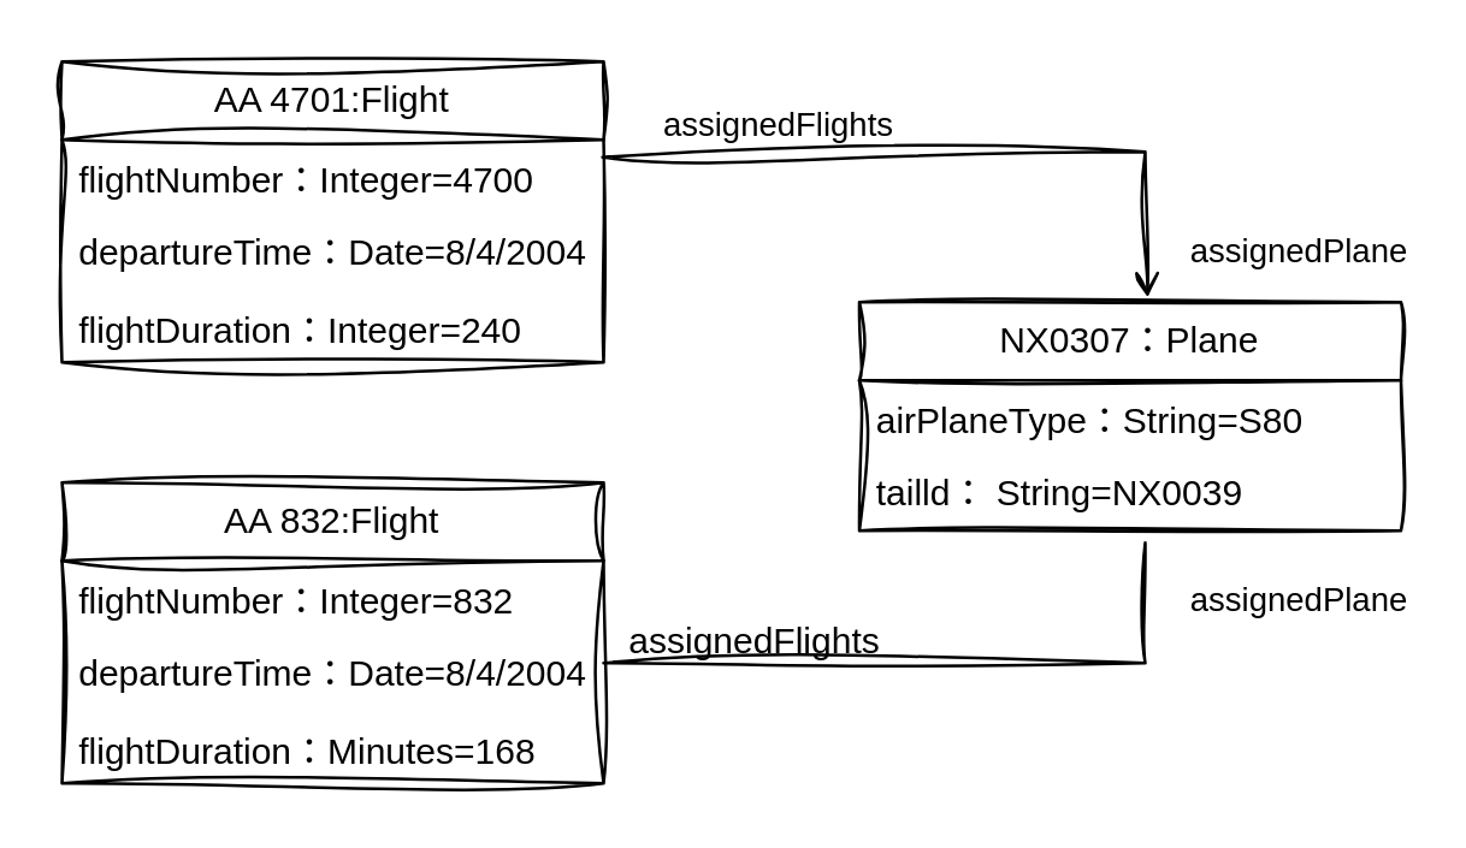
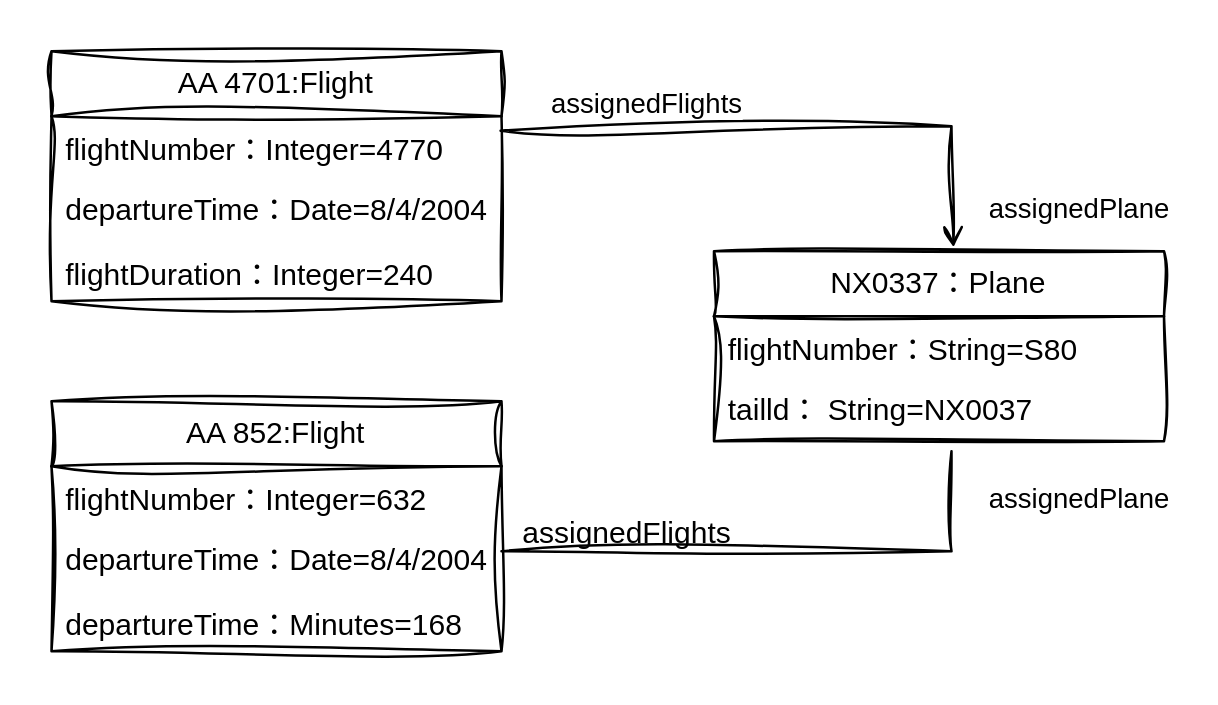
- <mxCell id="3" value="flightNumber：Integer=4700" style="text;strokeColor=none;fillColor=none;align=left;verticalAlign=top;spacingLeft=4;spacingRight=4;overflow=hidden;rotatable=0;points=[[0,0.5],[1,0.5]];portConstraint=eastwest;whiteSpace=wrap;html=1;sketch=1;curveFitting=1;jiggle=2;" vertex="1" parent="2"><mxGeometry y="26" width="180" height="24" as="geometry" /></mxCell>
+ <mxCell id="3" value="flightNumber：Integer=4770" style="text;strokeColor=none;fillColor=none;align=left;verticalAlign=top;spacingLeft=4;spacingRight=4;overflow=hidden;rotatable=0;points=[[0,0.5],[1,0.5]];portConstraint=eastwest;whiteSpace=wrap;html=1;sketch=1;curveFitting=1;jiggle=2;" vertex="1" parent="2"><mxGeometry y="26" width="180" height="24" as="geometry" /></mxCell>
- <mxCell id="10" value="NX0307：Plane" style="swimlane;fontStyle=0;childLayout=stackLayout;horizontal=1;startSize=26;fillColor=none;horizontalStack=0;resizeParent=1;resizeParentMax=0;resizeLast=0;collapsible=1;marginBottom=0;whiteSpace=wrap;html=1;sketch=1;curveFitting=1;jiggle=2;" vertex="1" parent="1"><mxGeometry x="285" y="100" width="180" height="76" as="geometry" /></mxCell>
+ <mxCell id="10" value="NX0337：Plane" style="swimlane;fontStyle=0;childLayout=stackLayout;horizontal=1;startSize=26;fillColor=none;horizontalStack=0;resizeParent=1;resizeParentMax=0;resizeLast=0;collapsible=1;marginBottom=0;whiteSpace=wrap;html=1;sketch=1;curveFitting=1;jiggle=2;" vertex="1" parent="1"><mxGeometry x="285" y="100" width="180" height="76" as="geometry" /></mxCell>
- <mxCell id="11" value="airPlaneType：String=S80" style="text;strokeColor=none;fillColor=none;align=left;verticalAlign=top;spacingLeft=4;spacingRight=4;overflow=hidden;rotatable=0;points=[[0,0.5],[1,0.5]];portConstraint=eastwest;whiteSpace=wrap;html=1;sketch=1;curveFitting=1;jiggle=2;" vertex="1" parent="10"><mxGeometry y="26" width="180" height="24" as="geometry" /></mxCell>
+ <mxCell id="11" value="flightNumber：String=S80" style="text;strokeColor=none;fillColor=none;align=left;verticalAlign=top;spacingLeft=4;spacingRight=4;overflow=hidden;rotatable=0;points=[[0,0.5],[1,0.5]];portConstraint=eastwest;whiteSpace=wrap;html=1;sketch=1;curveFitting=1;jiggle=2;" vertex="1" parent="10"><mxGeometry y="26" width="180" height="24" as="geometry" /></mxCell>
- <mxCell id="12" value="tailld： String=NX0039" style="text;strokeColor=none;fillColor=none;align=left;verticalAlign=top;spacingLeft=4;spacingRight=4;overflow=hidden;rotatable=0;points=[[0,0.5],[1,0.5]];portConstraint=eastwest;whiteSpace=wrap;html=1;sketch=1;curveFitting=1;jiggle=2;" vertex="1" parent="10"><mxGeometry y="50" width="180" height="26" as="geometry" /></mxCell>
+ <mxCell id="12" value="tailld： String=NX0037" style="text;strokeColor=none;fillColor=none;align=left;verticalAlign=top;spacingLeft=4;spacingRight=4;overflow=hidden;rotatable=0;points=[[0,0.5],[1,0.5]];portConstraint=eastwest;whiteSpace=wrap;html=1;sketch=1;curveFitting=1;jiggle=2;" vertex="1" parent="10"><mxGeometry y="50" width="180" height="26" as="geometry" /></mxCell>
- <mxCell id="6" value="AA 832:Flight" style="swimlane;fontStyle=0;childLayout=stackLayout;horizontal=1;startSize=26;fillColor=none;horizontalStack=0;resizeParent=1;resizeParentMax=0;resizeLast=0;collapsible=1;marginBottom=0;whiteSpace=wrap;html=1;sketch=1;curveFitting=1;jiggle=2;" vertex="1" parent="1"><mxGeometry x="20" y="160" width="180" height="100" as="geometry" /></mxCell>
+ <mxCell id="6" value="AA 852:Flight" style="swimlane;fontStyle=0;childLayout=stackLayout;horizontal=1;startSize=26;fillColor=none;horizontalStack=0;resizeParent=1;resizeParentMax=0;resizeLast=0;collapsible=1;marginBottom=0;whiteSpace=wrap;html=1;sketch=1;curveFitting=1;jiggle=2;" vertex="1" parent="1"><mxGeometry x="20" y="160" width="180" height="100" as="geometry" /></mxCell>
- <mxCell id="7" value="flightNumber：Integer=832" style="text;strokeColor=none;fillColor=none;align=left;verticalAlign=top;spacingLeft=4;spacingRight=4;overflow=hidden;rotatable=0;points=[[0,0.5],[1,0.5]];portConstraint=eastwest;whiteSpace=wrap;html=1;sketch=1;curveFitting=1;jiggle=2;" vertex="1" parent="6"><mxGeometry y="26" width="180" height="24" as="geometry" /></mxCell>
+ <mxCell id="7" value="flightNumber：Integer=632" style="text;strokeColor=none;fillColor=none;align=left;verticalAlign=top;spacingLeft=4;spacingRight=4;overflow=hidden;rotatable=0;points=[[0,0.5],[1,0.5]];portConstraint=eastwest;whiteSpace=wrap;html=1;sketch=1;curveFitting=1;jiggle=2;" vertex="1" parent="6"><mxGeometry y="26" width="180" height="24" as="geometry" /></mxCell>
- <mxCell id="9" value="flightDuration：Minutes=168" style="text;strokeColor=none;fillColor=none;align=left;verticalAlign=top;spacingLeft=4;spacingRight=4;overflow=hidden;rotatable=0;points=[[0,0.5],[1,0.5]];portConstraint=eastwest;whiteSpace=wrap;html=1;sketch=1;curveFitting=1;jiggle=2;" vertex="1" parent="6"><mxGeometry y="76" width="180" height="24" as="geometry" /></mxCell>
+ <mxCell id="9" value="departureTime：Minutes=168" style="text;strokeColor=none;fillColor=none;align=left;verticalAlign=top;spacingLeft=4;spacingRight=4;overflow=hidden;rotatable=0;points=[[0,0.5],[1,0.5]];portConstraint=eastwest;whiteSpace=wrap;html=1;sketch=1;curveFitting=1;jiggle=2;" vertex="1" parent="6"><mxGeometry y="76" width="180" height="24" as="geometry" /></mxCell>
